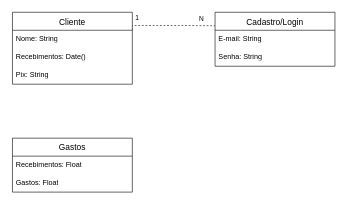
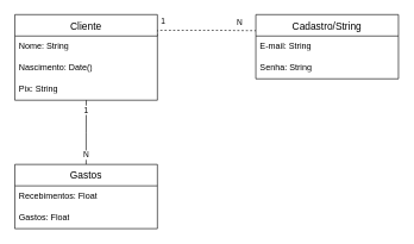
- <mxCell id="8" value="Cadastro/Login" style="swimlane;fontStyle=0;childLayout=stackLayout;horizontal=1;startSize=30;horizontalStack=0;resizeParent=1;resizeParentMax=0;resizeLast=0;collapsible=1;marginBottom=0;align=center;fontSize=14;" parent="1" vertex="1"><mxGeometry x="358" y="20" width="200" height="90" as="geometry"><mxRectangle x="80" y="50" width="80" height="30" as="alternateBounds" /></mxGeometry></mxCell>
+ <mxCell id="8" value="Cadastro/String" style="swimlane;fontStyle=0;childLayout=stackLayout;horizontal=1;startSize=30;horizontalStack=0;resizeParent=1;resizeParentMax=0;resizeLast=0;collapsible=1;marginBottom=0;align=center;fontSize=14;" parent="1" vertex="1"><mxGeometry x="358" y="20" width="200" height="90" as="geometry"><mxRectangle x="80" y="50" width="80" height="30" as="alternateBounds" /></mxGeometry></mxCell>
- <mxCell id="6" value="Recebimentos: Date()" style="text;strokeColor=none;fillColor=none;spacingLeft=4;spacingRight=4;overflow=hidden;rotatable=0;points=[[0,0.5],[1,0.5]];portConstraint=eastwest;fontSize=12;whiteSpace=wrap;html=1;" parent="4" vertex="1"><mxGeometry y="60" width="200" height="30" as="geometry" /></mxCell>
+ <mxCell id="6" value="Nascimento: Date()" style="text;strokeColor=none;fillColor=none;spacingLeft=4;spacingRight=4;overflow=hidden;rotatable=0;points=[[0,0.5],[1,0.5]];portConstraint=eastwest;fontSize=12;whiteSpace=wrap;html=1;" parent="4" vertex="1"><mxGeometry y="60" width="200" height="30" as="geometry" /></mxCell>
+ <mxCell id="11" style="edgeStyle=orthogonalEdgeStyle;rounded=0;orthogonalLoop=1;jettySize=auto;html=1;exitX=0.5;exitY=0;exitDx=0;exitDy=0;entryX=0.501;entryY=1;entryDx=0;entryDy=0;entryPerimeter=0;endArrow=none;endFill=0;" parent="1" source="14" target="7" edge="1"><mxGeometry relative="1" as="geometry" /></mxCell>
+ <mxCell id="12" value="1" style="edgeLabel;html=1;align=center;verticalAlign=middle;resizable=0;points=[];" vertex="1" connectable="0" parent="11"><mxGeometry x="0.712" y="-1" relative="1" as="geometry"><mxPoint x="-2" as="offset" /></mxGeometry></mxCell>
+ <mxCell id="13" value="N" style="edgeLabel;html=1;align=center;verticalAlign=middle;resizable=0;points=[];" vertex="1" connectable="0" parent="11"><mxGeometry x="-0.697" y="1" relative="1" as="geometry"><mxPoint as="offset" /></mxGeometry></mxCell>
